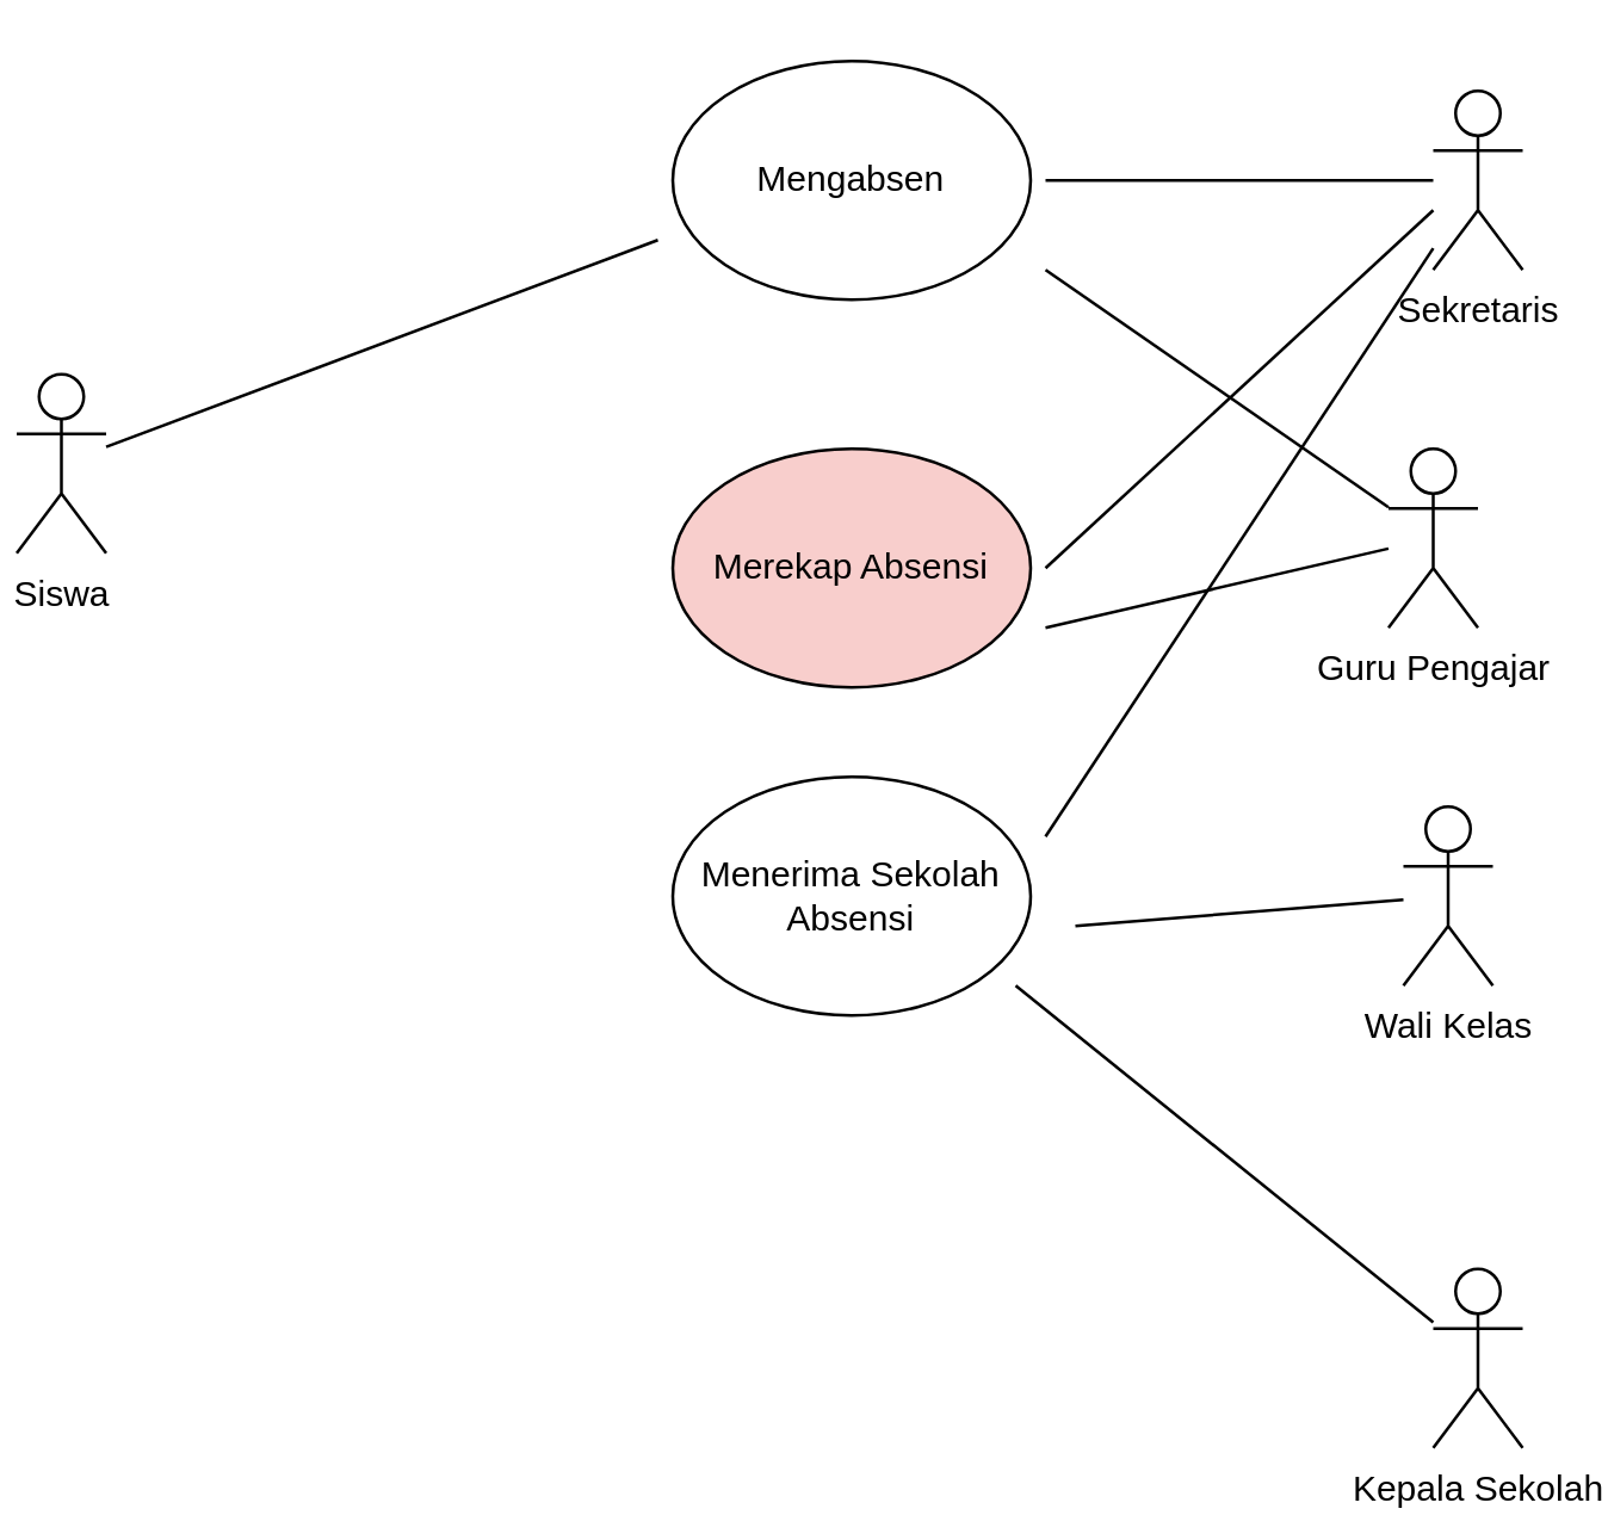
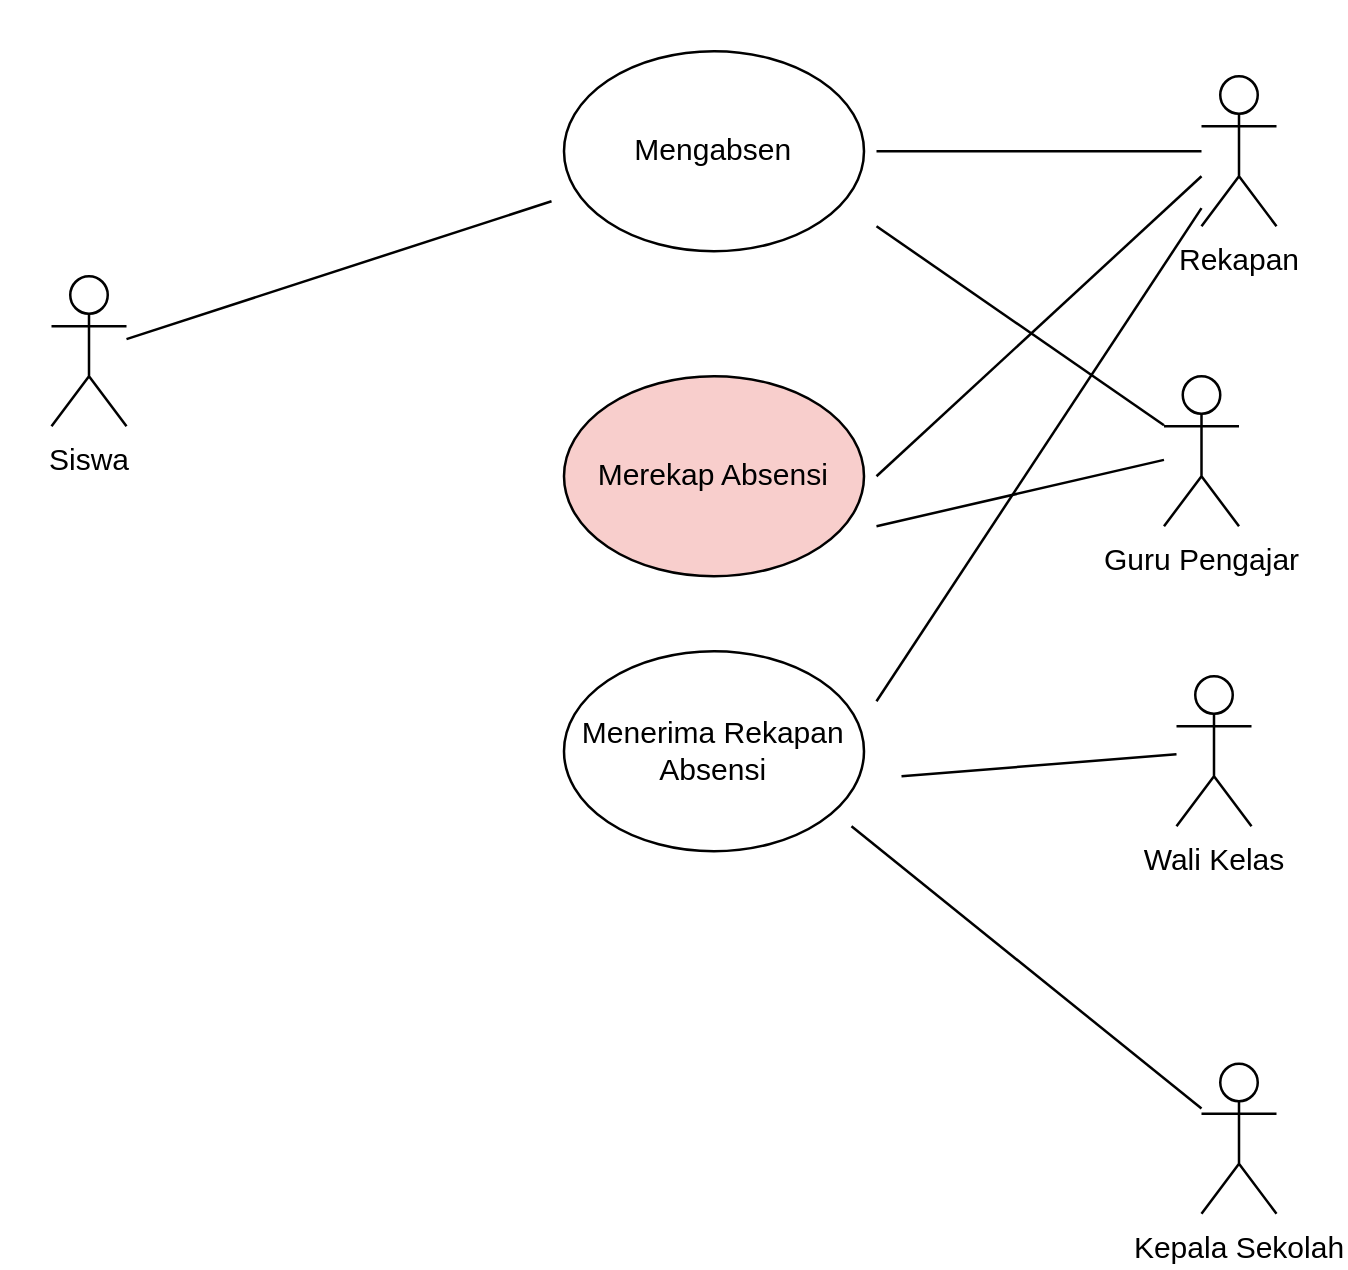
- <mxCell id="3" value="Sekretaris" style="shape=umlActor;verticalLabelPosition=bottom;verticalAlign=top;html=1;outlineConnect=0;" vertex="1" parent="1"><mxGeometry x="480" y="30" width="30" height="60" as="geometry" /></mxCell>
+ <mxCell id="3" value="Rekapan" style="shape=umlActor;verticalLabelPosition=bottom;verticalAlign=top;html=1;outlineConnect=0;" vertex="1" parent="1"><mxGeometry x="480" y="30" width="30" height="60" as="geometry" /></mxCell>
- <mxCell id="2" value="Siswa" style="shape=umlActor;verticalLabelPosition=bottom;verticalAlign=top;html=1;outlineConnect=0;" vertex="1" parent="1"><mxGeometry x="5" y="125" width="30" height="60" as="geometry" /></mxCell>
+ <mxCell id="2" value="Siswa" style="shape=umlActor;verticalLabelPosition=bottom;verticalAlign=top;html=1;outlineConnect=0;" vertex="1" parent="1"><mxGeometry x="20" y="110" width="30" height="60" as="geometry" /></mxCell>
- <mxCell id="9" value="Menerima Sekolah Absensi" style="ellipse;whiteSpace=wrap;html=1;" vertex="1" parent="1"><mxGeometry x="225" y="260" width="120" height="80" as="geometry" /></mxCell>
+ <mxCell id="9" value="Menerima Rekapan Absensi" style="ellipse;whiteSpace=wrap;html=1;" vertex="1" parent="1"><mxGeometry x="225" y="260" width="120" height="80" as="geometry" /></mxCell>
